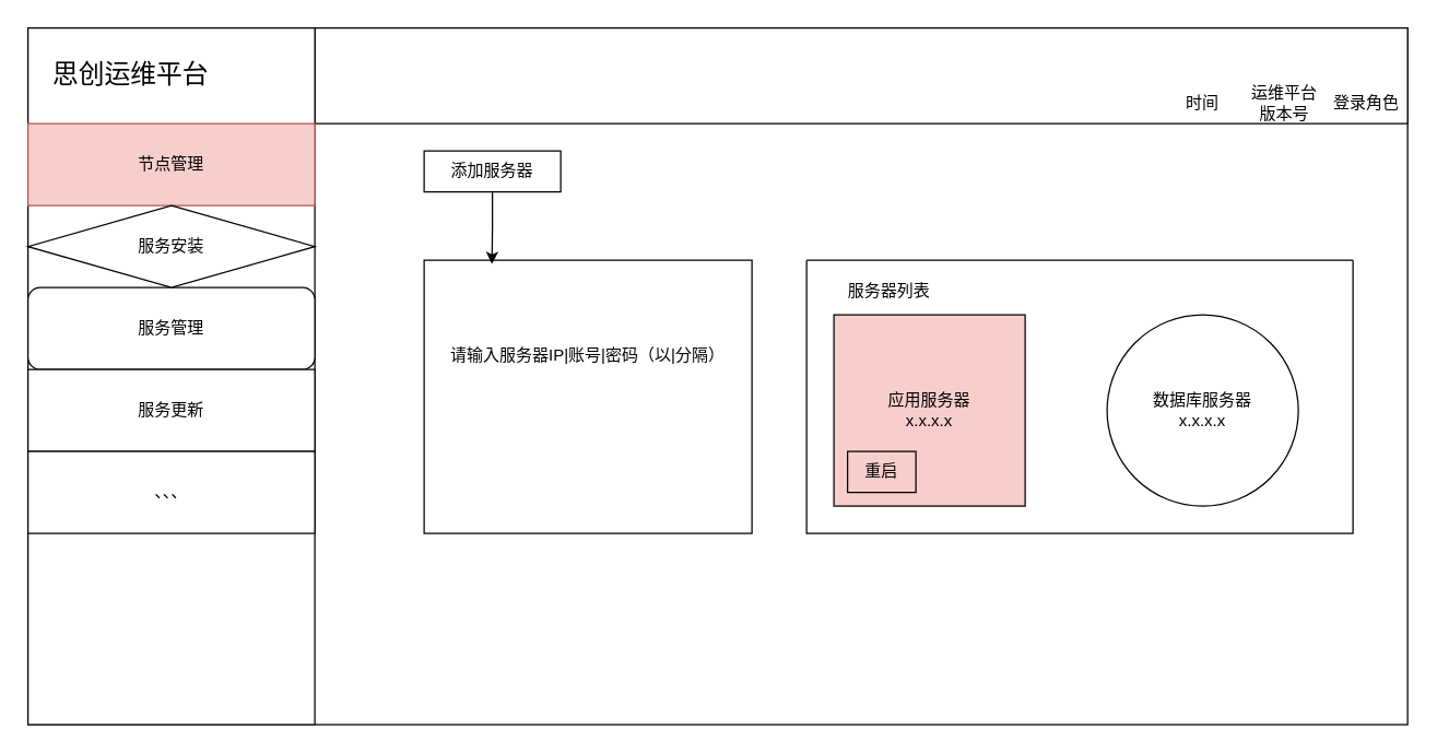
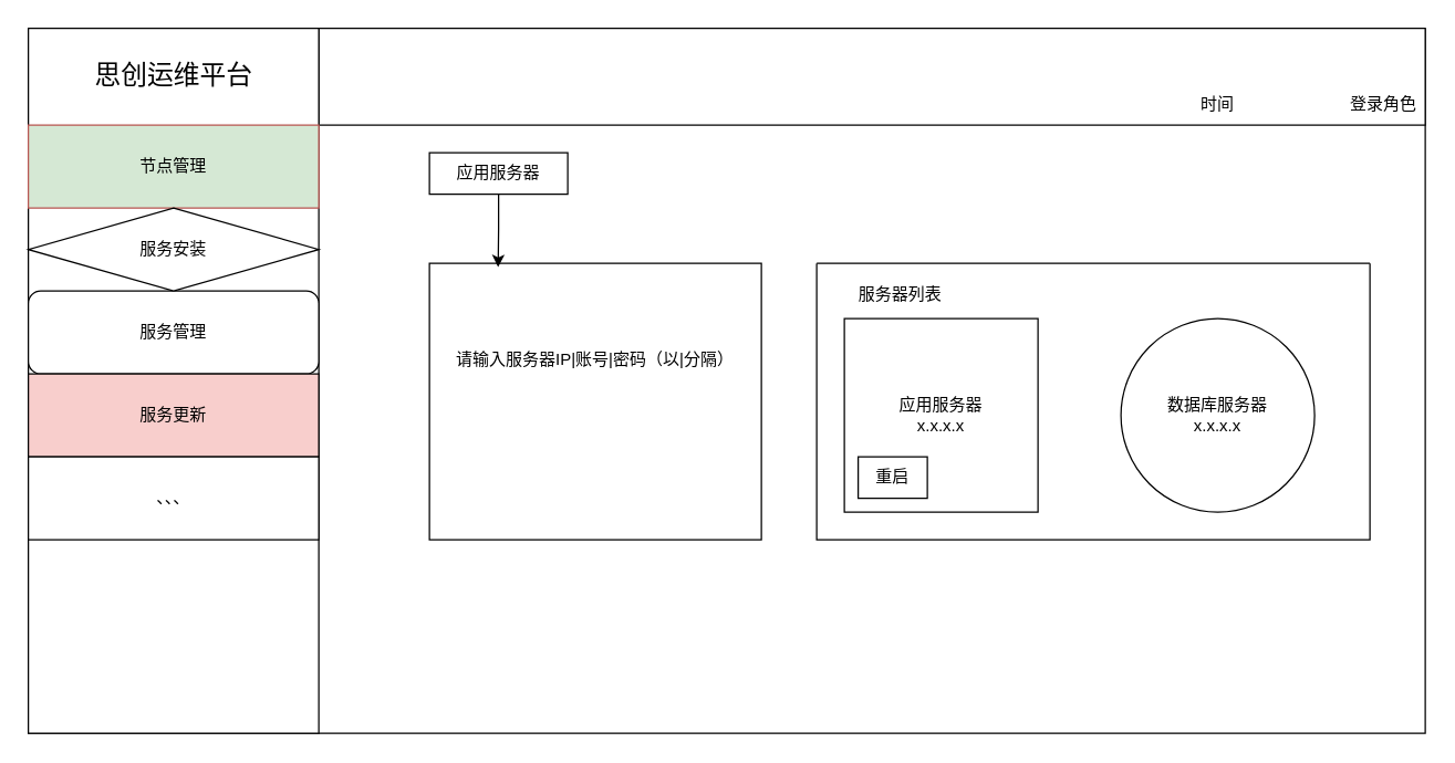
- <mxCell id="20" value="思创运维平台" style="text;html=1;align=center;verticalAlign=middle;whiteSpace=wrap;rounded=0;fontSize=19;" vertex="1" parent="1"><mxGeometry x="28.75" y="40" width="132.5" height="30" as="geometry" /></mxCell>
+ <mxCell id="20" value="思创运维平台" style="text;html=1;align=center;verticalAlign=middle;whiteSpace=wrap;rounded=0;fontSize=19;" vertex="1" parent="1"><mxGeometry x="58.75" y="40" width="132.5" height="30" as="geometry" /></mxCell>
- <mxCell id="13" value="运维平台版本号" style="text;html=1;align=center;verticalAlign=middle;whiteSpace=wrap;rounded=0;" vertex="1" parent="2"><mxGeometry x="890" y="40" width="60" height="30" as="geometry" /></mxCell>
- <mxCell id="16" value="节点管理" style="rounded=0;whiteSpace=wrap;html=1;fillColor=#f8cecc;strokeColor=#b85450;" vertex="1" parent="1"><mxGeometry x="20" y="90" width="210" height="60" as="geometry" /></mxCell>
+ <mxCell id="16" value="节点管理" style="rounded=0;whiteSpace=wrap;html=1;fillColor=#d5e8d4;strokeColor=#b85450;" vertex="1" parent="1"><mxGeometry x="20" y="90" width="210" height="60" as="geometry" /></mxCell>
- <mxCell id="7" value="添加服务器" style="rounded=0;whiteSpace=wrap;html=1;" vertex="1" parent="2"><mxGeometry x="290" y="90" width="100" height="30" as="geometry" /></mxCell>
+ <mxCell id="7" value="应用服务器" style="rounded=0;whiteSpace=wrap;html=1;" vertex="1" parent="2"><mxGeometry x="290" y="90" width="100" height="30" as="geometry" /></mxCell>
- <mxCell id="18" value="服务更新" style="rounded=0;whiteSpace=wrap;html=1;" vertex="1" parent="1"><mxGeometry x="20" y="270" width="210" height="60" as="geometry" /></mxCell>
+ <mxCell id="18" value="服务更新" style="rounded=0;whiteSpace=wrap;html=1;fillColor=#f8cecc;" vertex="1" parent="1"><mxGeometry x="20" y="270" width="210" height="60" as="geometry" /></mxCell>
- <mxCell id="10" value="应用服务器&lt;div&gt;x.x.x.x&lt;/div&gt;" style="rounded=0;whiteSpace=wrap;html=1;fillColor=#f8cecc;" vertex="1" parent="9"><mxGeometry x="20" y="40" width="140" height="140" as="geometry" /></mxCell>
+ <mxCell id="10" value="应用服务器&lt;div&gt;x.x.x.x&lt;/div&gt;" style="rounded=0;whiteSpace=wrap;html=1;" vertex="1" parent="9"><mxGeometry x="20" y="40" width="140" height="140" as="geometry" /></mxCell>
- <mxCell id="12" value="重启" style="rounded=0;whiteSpace=wrap;html=1;fillColor=#f8cecc;" vertex="1" parent="9"><mxGeometry x="30" y="140" width="50" height="30" as="geometry" /></mxCell>
+ <mxCell id="12" value="重启" style="rounded=0;whiteSpace=wrap;html=1;" vertex="1" parent="9"><mxGeometry x="30" y="140" width="50" height="30" as="geometry" /></mxCell>
